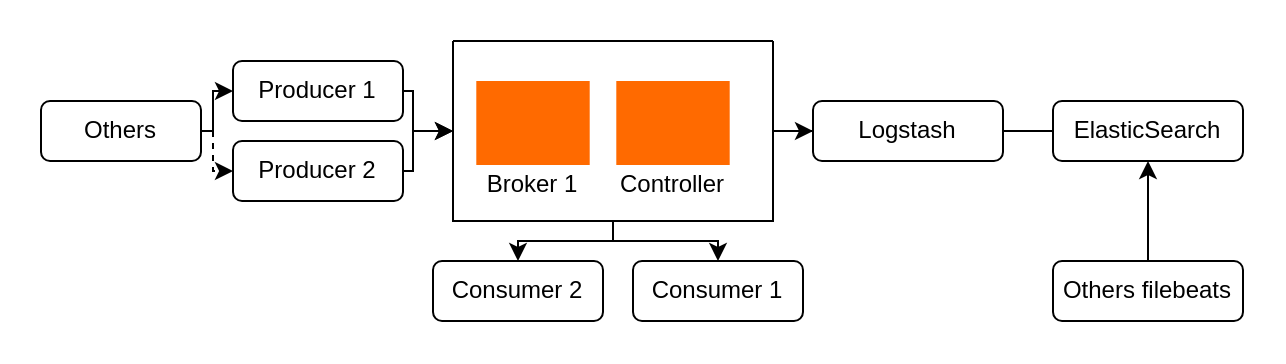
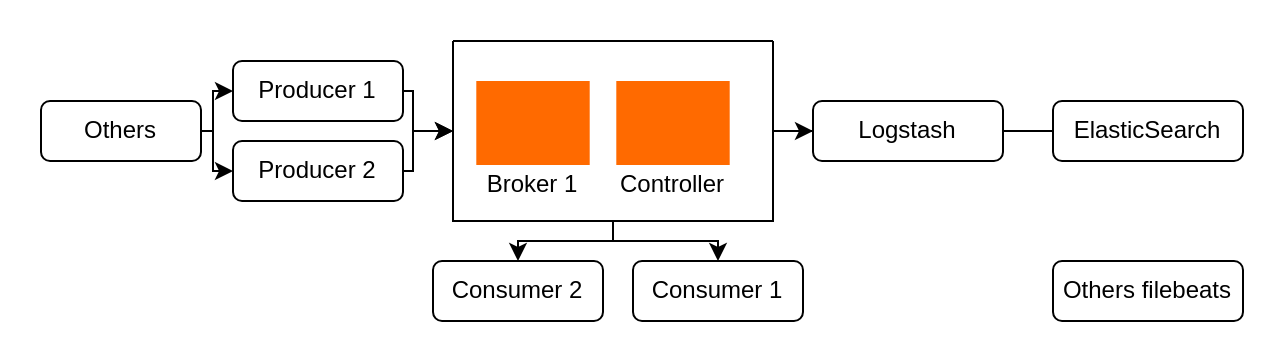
- <mxCell id="24" style="edgeStyle=orthogonalEdgeStyle;rounded=0;orthogonalLoop=1;jettySize=auto;html=1;entryX=0;entryY=0.5;entryDx=0;entryDy=0;dashed=1;" edge="1" parent="1" source="25" target="20"><mxGeometry relative="1" as="geometry"><Array as="points"><mxPoint x="106" y="65" /><mxPoint x="106" y="85" /></Array></mxGeometry></mxCell>
+ <mxCell id="24" style="edgeStyle=orthogonalEdgeStyle;rounded=0;orthogonalLoop=1;jettySize=auto;html=1;entryX=0;entryY=0.5;entryDx=0;entryDy=0;" edge="1" parent="1" source="25" target="20"><mxGeometry relative="1" as="geometry"><Array as="points"><mxPoint x="106" y="65" /><mxPoint x="106" y="85" /></Array></mxGeometry></mxCell>
- <mxCell id="17" style="edgeStyle=orthogonalEdgeStyle;rounded=0;orthogonalLoop=1;jettySize=auto;html=1;entryX=0.5;entryY=1;entryDx=0;entryDy=0;" edge="1" parent="1" source="18" target="2"><mxGeometry relative="1" as="geometry" /></mxCell>
